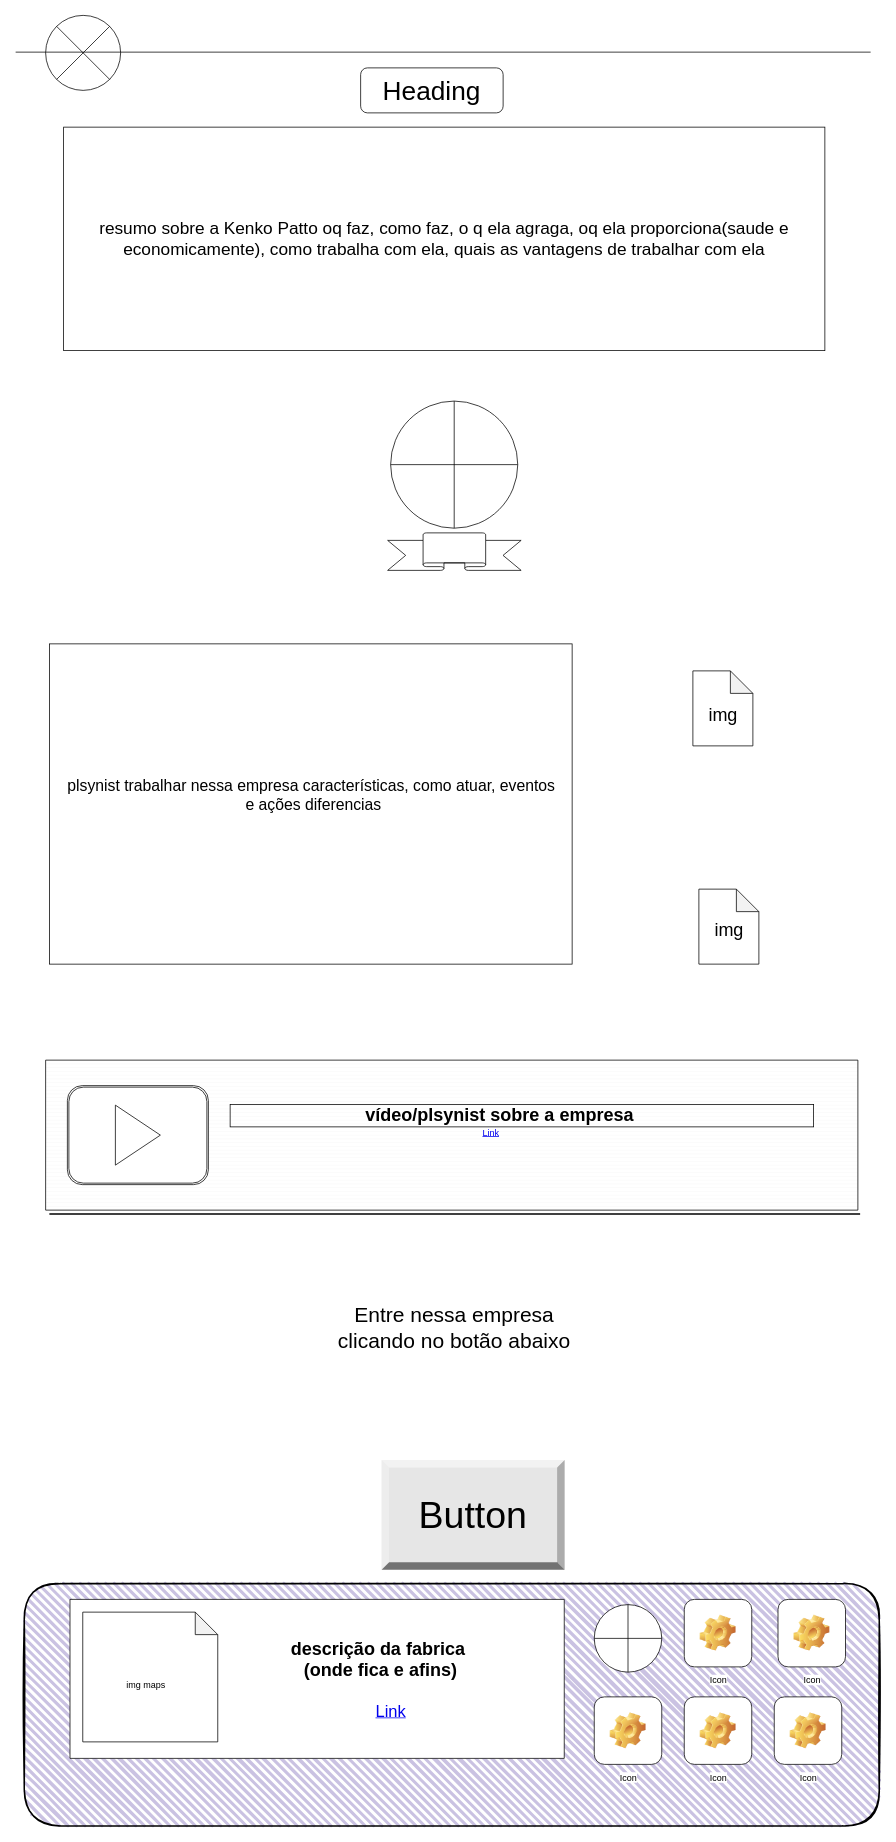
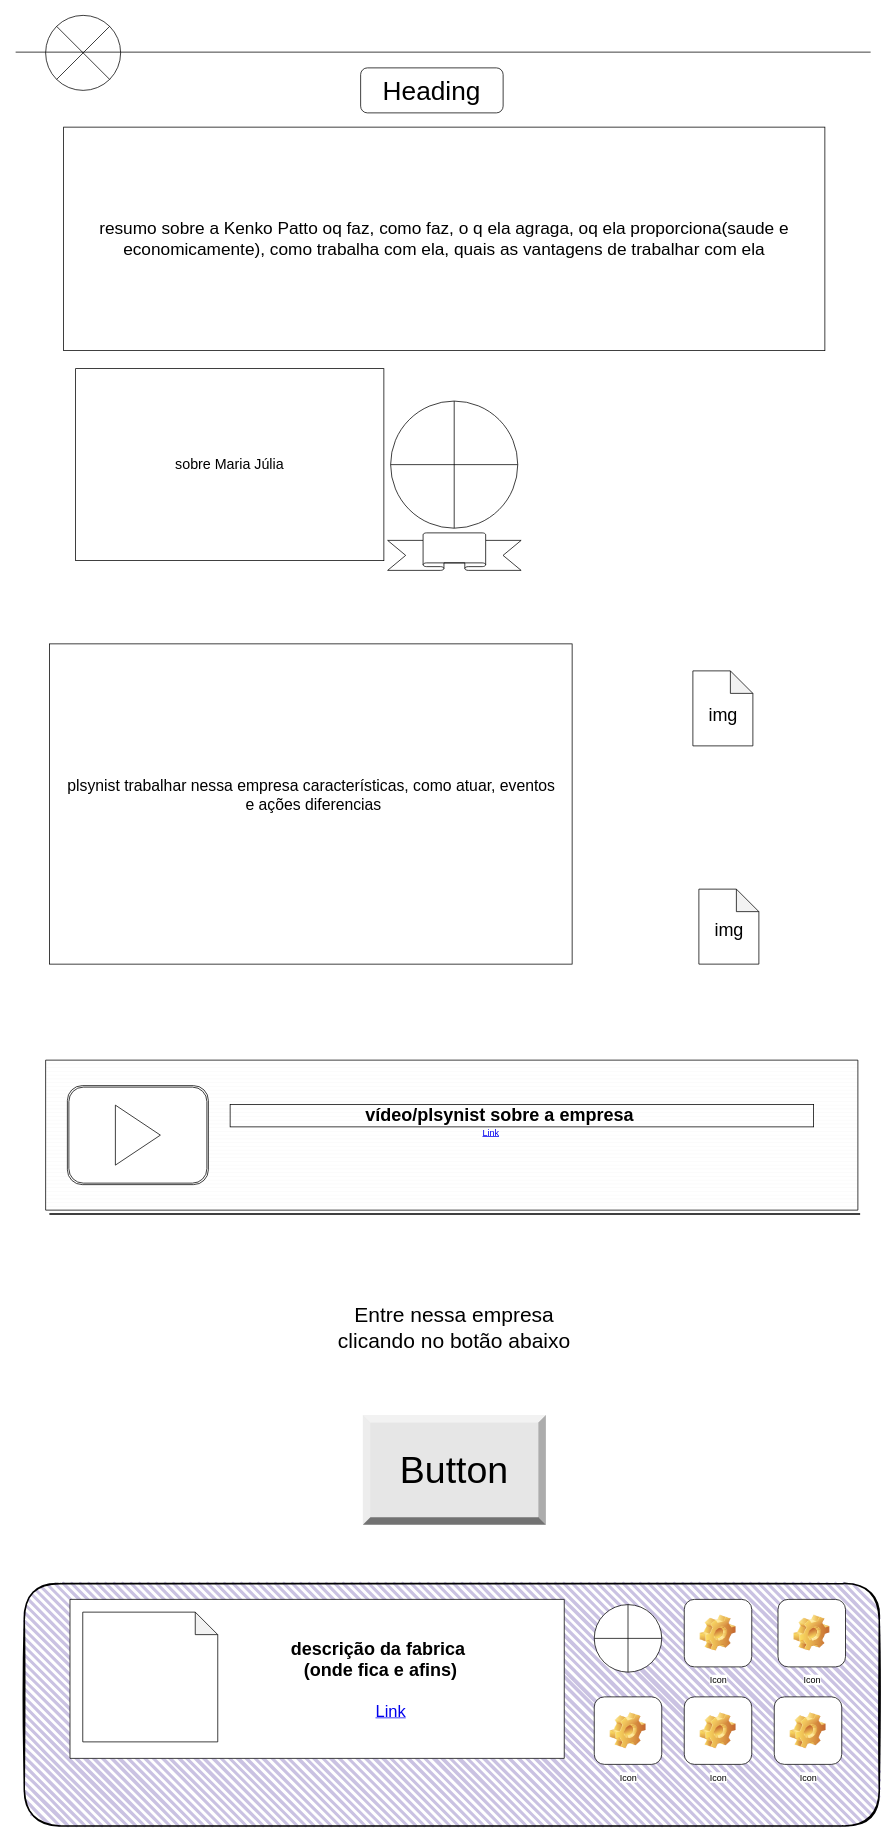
+ <mxCell id="9" value="&lt;font style=&quot;font-size: 19px;&quot;&gt;sobre Maria Júlia&lt;/font&gt;" style="whiteSpace=wrap;html=1;align=center;" parent="1" vertex="1"><mxGeometry x="100" y="491" width="411" height="256" as="geometry" /></mxCell>
- <mxCell id="34" value="&lt;font style=&quot;font-size: 50px;&quot;&gt;Button&lt;/font&gt;" style="labelPosition=center;verticalLabelPosition=middle;align=center;html=1;shape=mxgraph.basic.shaded_button;dx=10;fillColor=#E6E6E6;strokeColor=none;whiteSpace=wrap;" vertex="1" parent="1"><mxGeometry x="508" y="1946" width="244" height="146.4" as="geometry" /></mxCell>
+ <mxCell id="34" value="&lt;font style=&quot;font-size: 50px;&quot;&gt;Button&lt;/font&gt;" style="labelPosition=center;verticalLabelPosition=middle;align=center;html=1;shape=mxgraph.basic.shaded_button;dx=10;fillColor=#E6E6E6;strokeColor=none;whiteSpace=wrap;" vertex="1" parent="1"><mxGeometry x="483" y="1886" width="244" height="146.4" as="geometry" /></mxCell>
- <mxCell id="27" value="img maps" style="text;html=1;align=center;verticalAlign=middle;whiteSpace=wrap;rounded=0;" parent="1" vertex="1"><mxGeometry x="163.5" y="2232" width="60" height="30" as="geometry" /></mxCell>
